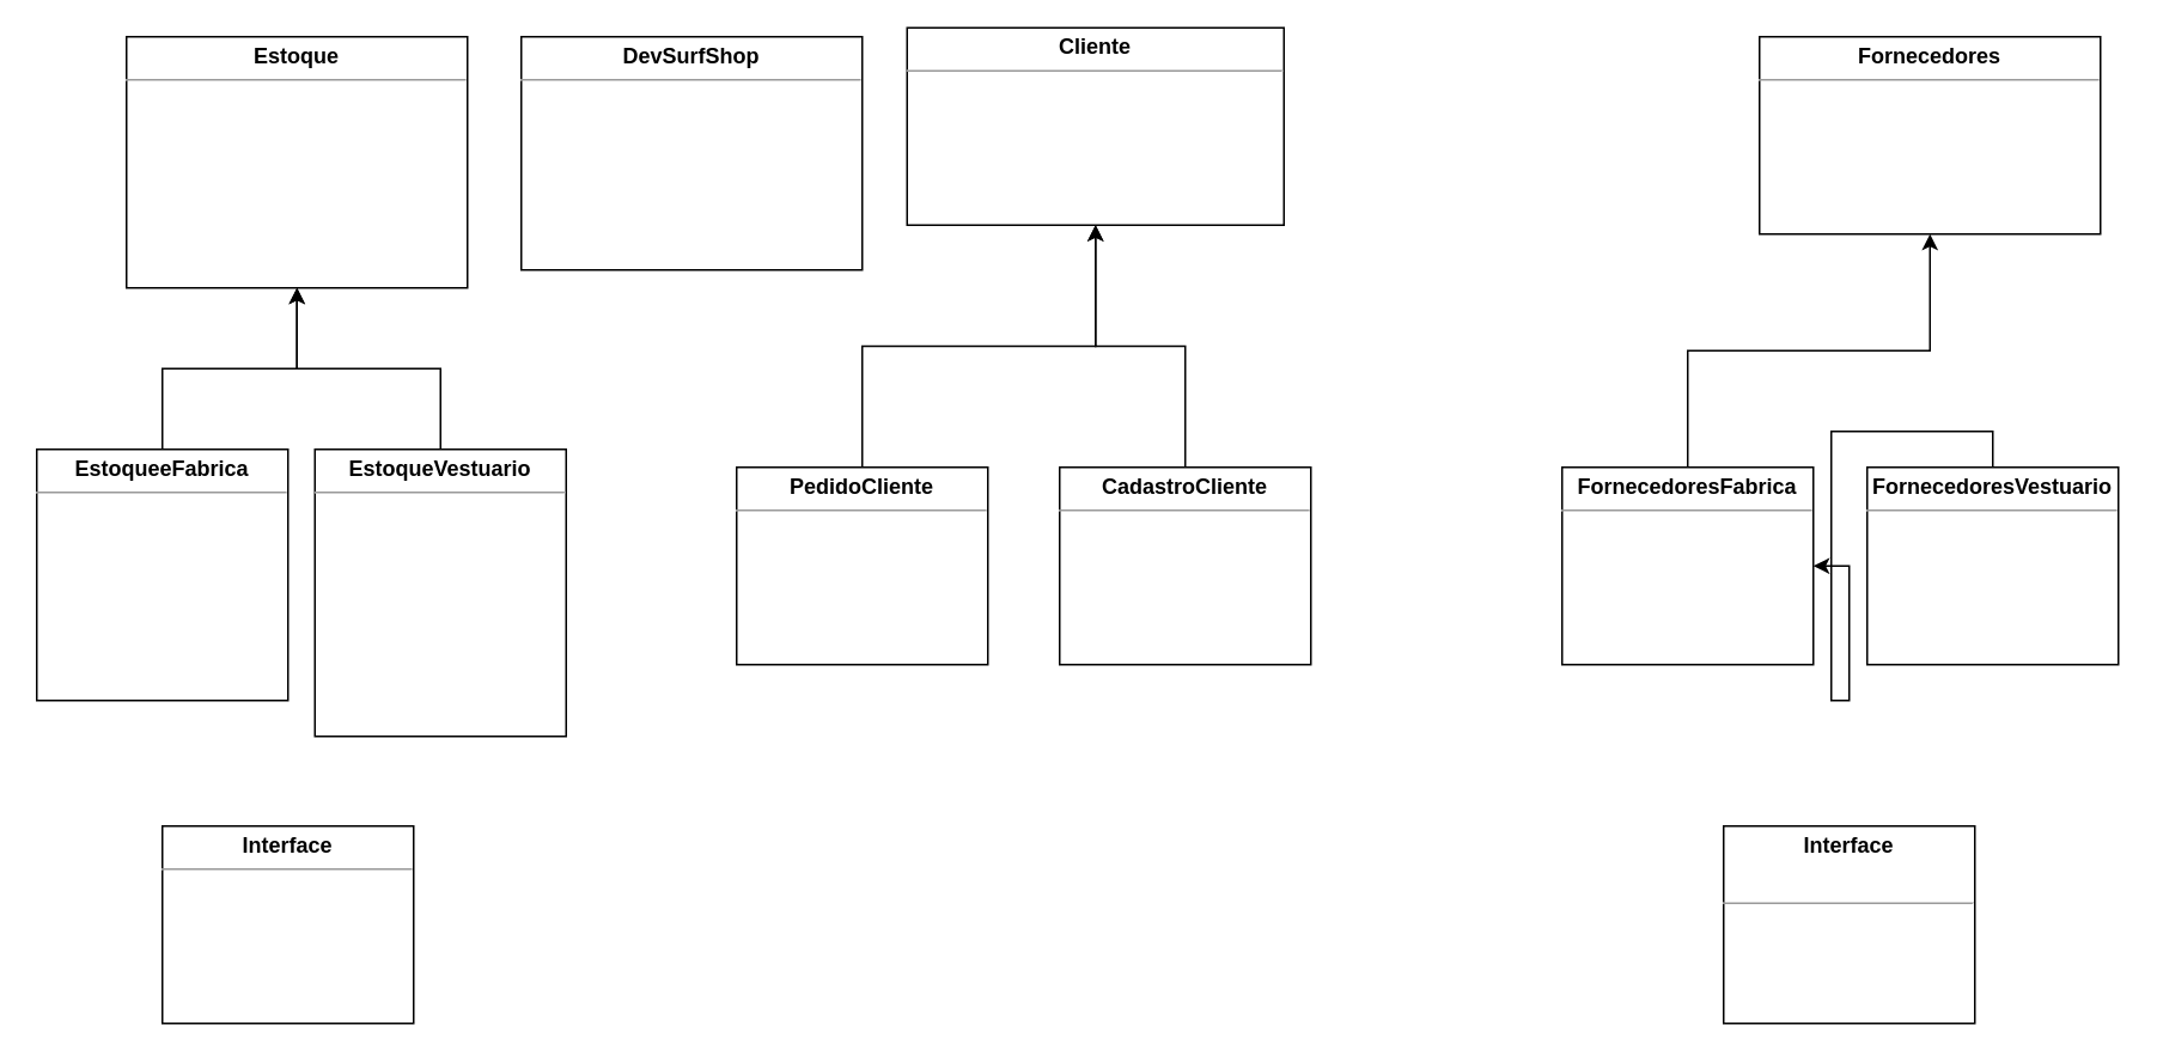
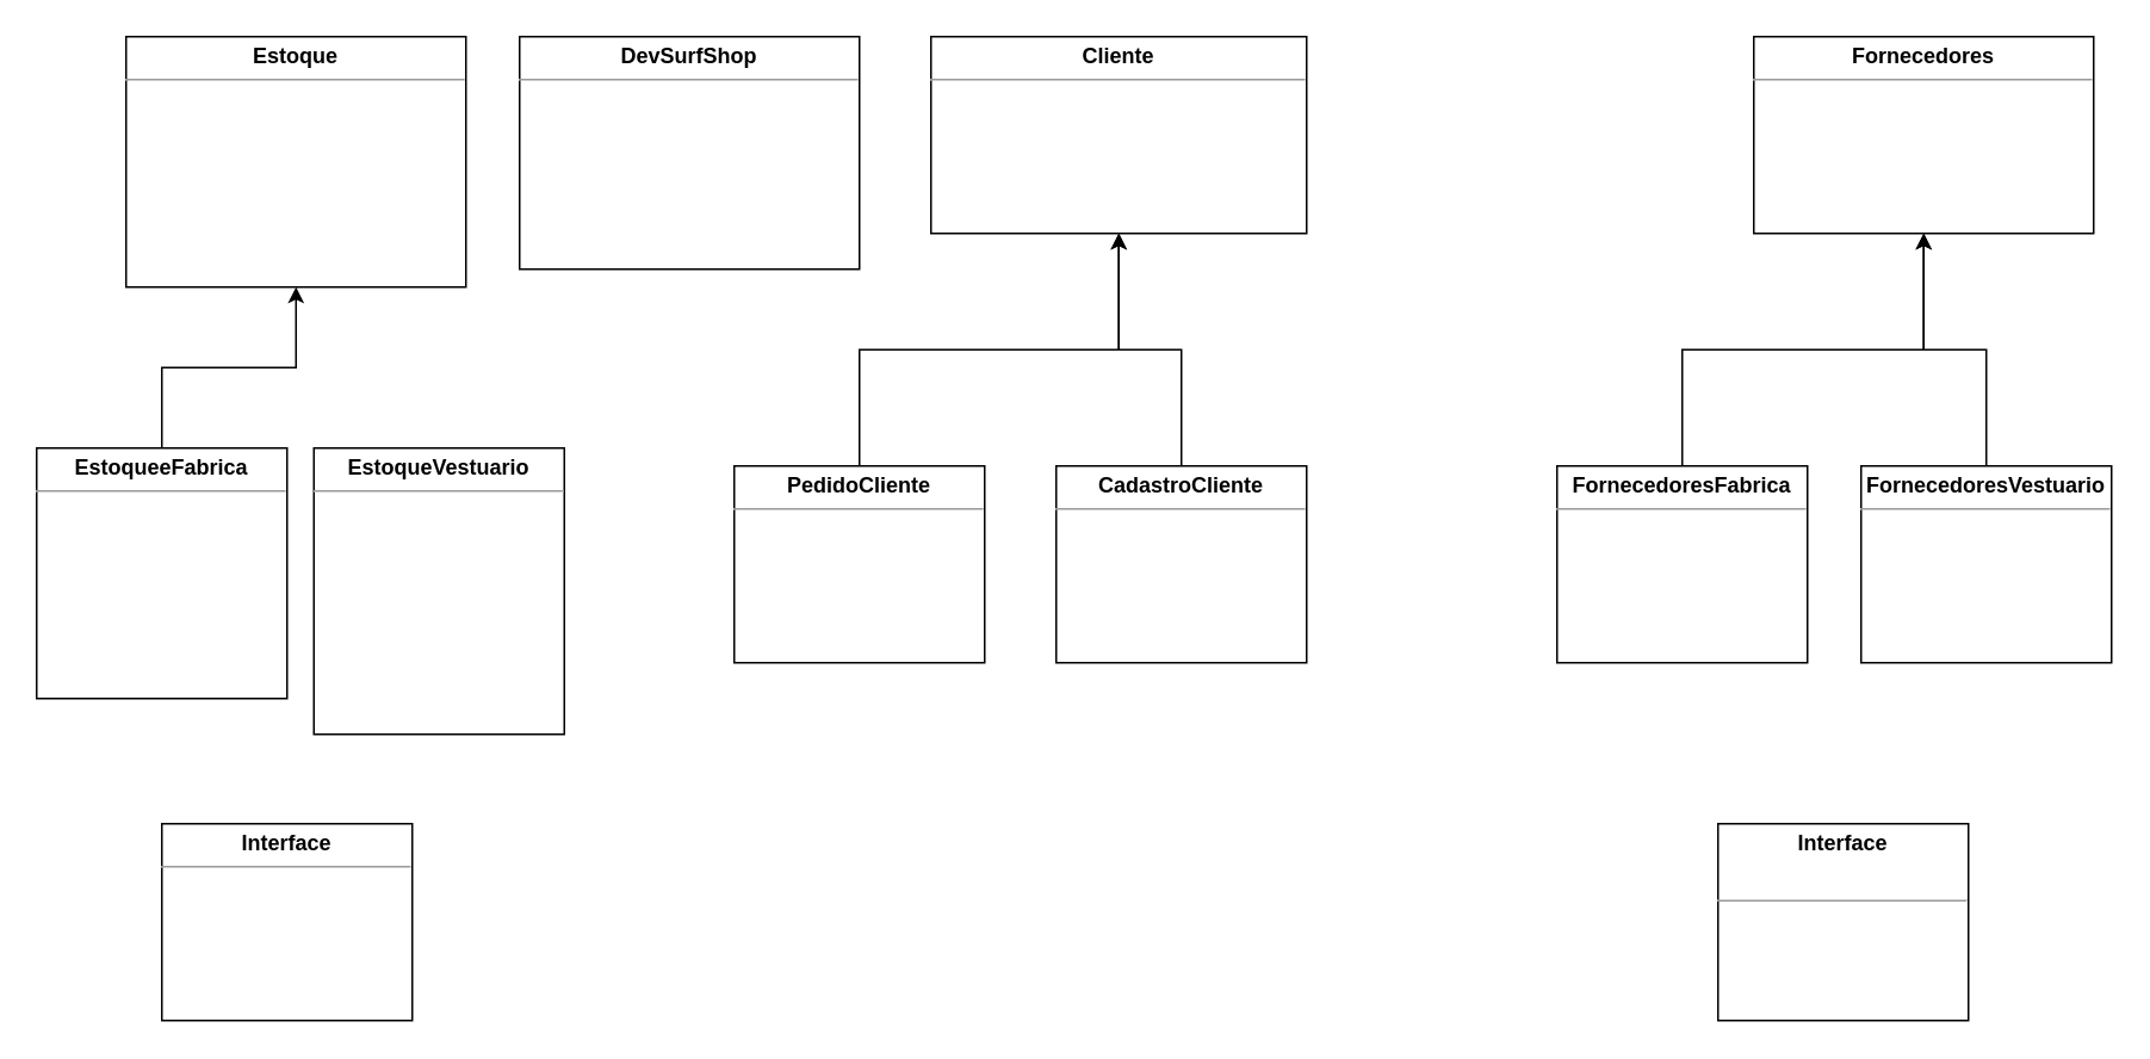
- <mxCell id="4" value="&lt;p style=&quot;margin: 0px ; margin-top: 4px ; text-align: center&quot;&gt;&lt;b&gt;Cliente&lt;/b&gt;&lt;/p&gt;&lt;hr size=&quot;1&quot;&gt;&lt;p style=&quot;margin: 0px ; margin-left: 4px&quot;&gt;&lt;br&gt;&lt;/p&gt;" style="verticalAlign=top;align=left;overflow=fill;fontSize=12;fontFamily=Helvetica;html=1;" parent="1" vertex="1"><mxGeometry x="505" y="15" width="210" height="110" as="geometry" /></mxCell>
+ <mxCell id="4" value="&lt;p style=&quot;margin: 0px ; margin-top: 4px ; text-align: center&quot;&gt;&lt;b&gt;Cliente&lt;/b&gt;&lt;/p&gt;&lt;hr size=&quot;1&quot;&gt;&lt;p style=&quot;margin: 0px ; margin-left: 4px&quot;&gt;&lt;br&gt;&lt;/p&gt;" style="verticalAlign=top;align=left;overflow=fill;fontSize=12;fontFamily=Helvetica;html=1;" parent="1" vertex="1"><mxGeometry x="520" y="20" width="210" height="110" as="geometry" /></mxCell>
- <mxCell id="8" style="edgeStyle=orthogonalEdgeStyle;rounded=0;orthogonalLoop=1;jettySize=auto;html=1;exitX=0.5;exitY=0;exitDx=0;exitDy=0;entryX=0.5;entryY=1;entryDx=0;entryDy=0;" edge="1" parent="1" source="9" target="3"><mxGeometry relative="1" as="geometry" /></mxCell>
- <mxCell id="16" style="edgeStyle=orthogonalEdgeStyle;rounded=0;orthogonalLoop=1;jettySize=auto;html=1;exitX=0.5;exitY=0;exitDx=0;exitDy=0;" edge="1" parent="1" source="17" target="15"><mxGeometry relative="1" as="geometry" /></mxCell>
+ <mxCell id="16" style="edgeStyle=orthogonalEdgeStyle;rounded=0;orthogonalLoop=1;jettySize=auto;html=1;exitX=0.5;exitY=0;exitDx=0;exitDy=0;" edge="1" parent="1" source="17" target="5"><mxGeometry relative="1" as="geometry" /></mxCell>
